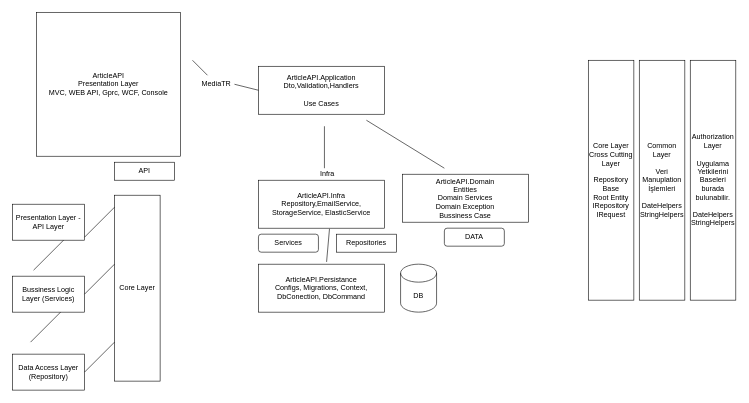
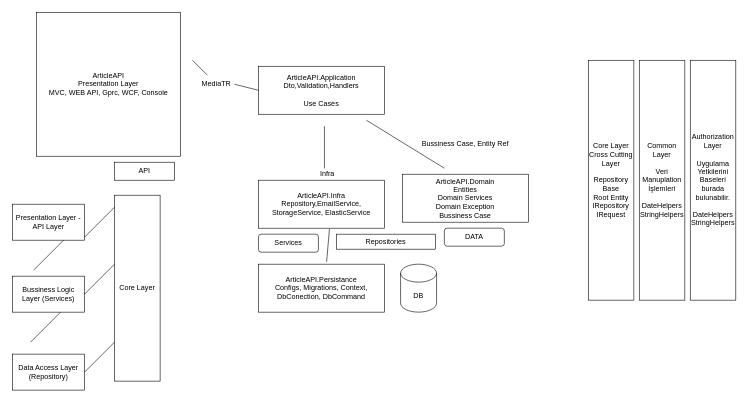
+ <mxCell id="12" value="Bussiness Case, Entity Ref" style="text;html=1;strokeColor=none;fillColor=none;align=center;verticalAlign=middle;whiteSpace=wrap;rounded=0;" vertex="1" parent="1"><mxGeometry x="700" y="220" width="150" height="40" as="geometry" /></mxCell>
- <mxCell id="22" value="Repositories" style="rounded=0;whiteSpace=wrap;html=1;" vertex="1" parent="1"><mxGeometry x="560" y="390" width="100" height="30" as="geometry" /></mxCell>
+ <mxCell id="22" value="Repositories" style="rounded=0;whiteSpace=wrap;html=1;" vertex="1" parent="1"><mxGeometry x="560" y="390" width="165" height="25" as="geometry" /></mxCell>
